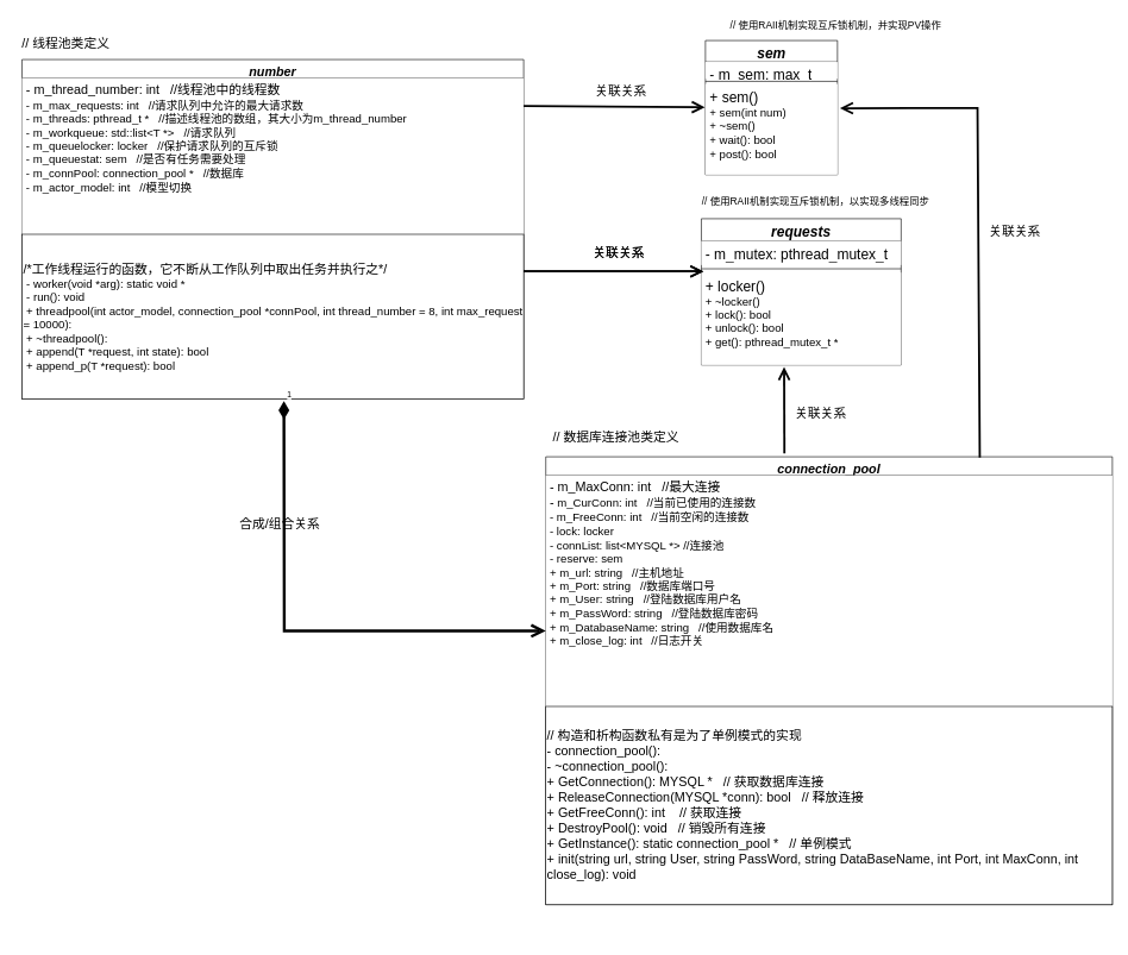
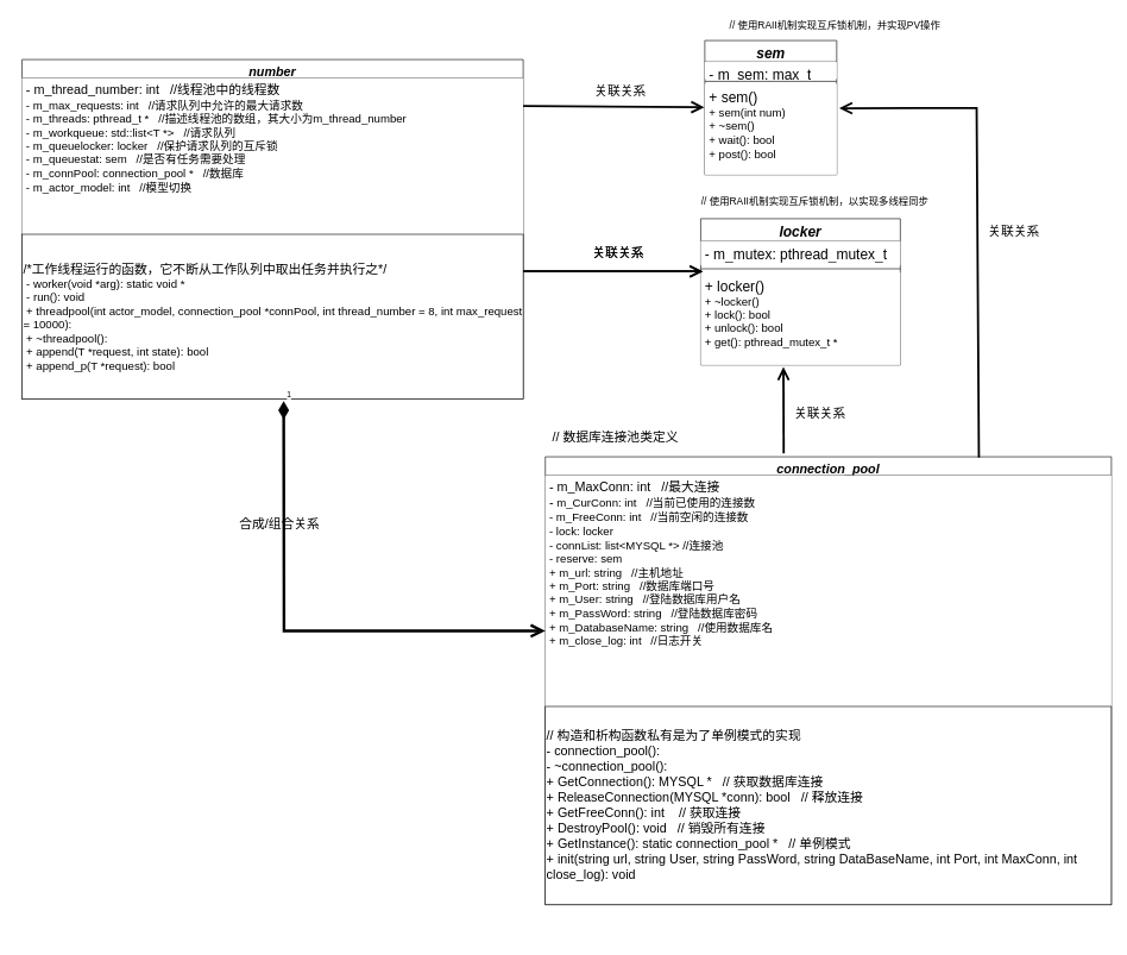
- <mxCell id="3" value="&lt;font style=&quot;font-size: 18px;&quot;&gt;// 线程池类定义&lt;/font&gt;" style="text;html=1;align=center;verticalAlign=middle;resizable=0;points=[];autosize=1;strokeColor=none;fillColor=none;" parent="2" vertex="1"><mxGeometry width="141" height="34" as="geometry" /></mxCell>
- <mxCell id="14" value="&lt;font style=&quot;font-size: 20px;&quot;&gt;&lt;i&gt;requests&lt;/i&gt;&lt;/font&gt;" style="swimlane;fontStyle=1;align=center;verticalAlign=top;childLayout=stackLayout;horizontal=1;startSize=31;horizontalStack=0;resizeParent=1;resizeParentMax=0;resizeLast=0;collapsible=1;marginBottom=0;whiteSpace=wrap;html=1;" parent="13" vertex="1"><mxGeometry y="39.167" width="280" height="205.004" as="geometry" /></mxCell>
+ <mxCell id="14" value="&lt;font style=&quot;font-size: 20px;&quot;&gt;&lt;i&gt;locker&lt;/i&gt;&lt;/font&gt;" style="swimlane;fontStyle=1;align=center;verticalAlign=top;childLayout=stackLayout;horizontal=1;startSize=31;horizontalStack=0;resizeParent=1;resizeParentMax=0;resizeLast=0;collapsible=1;marginBottom=0;whiteSpace=wrap;html=1;" parent="13" vertex="1"><mxGeometry y="39.167" width="280" height="205.004" as="geometry" /></mxCell>
